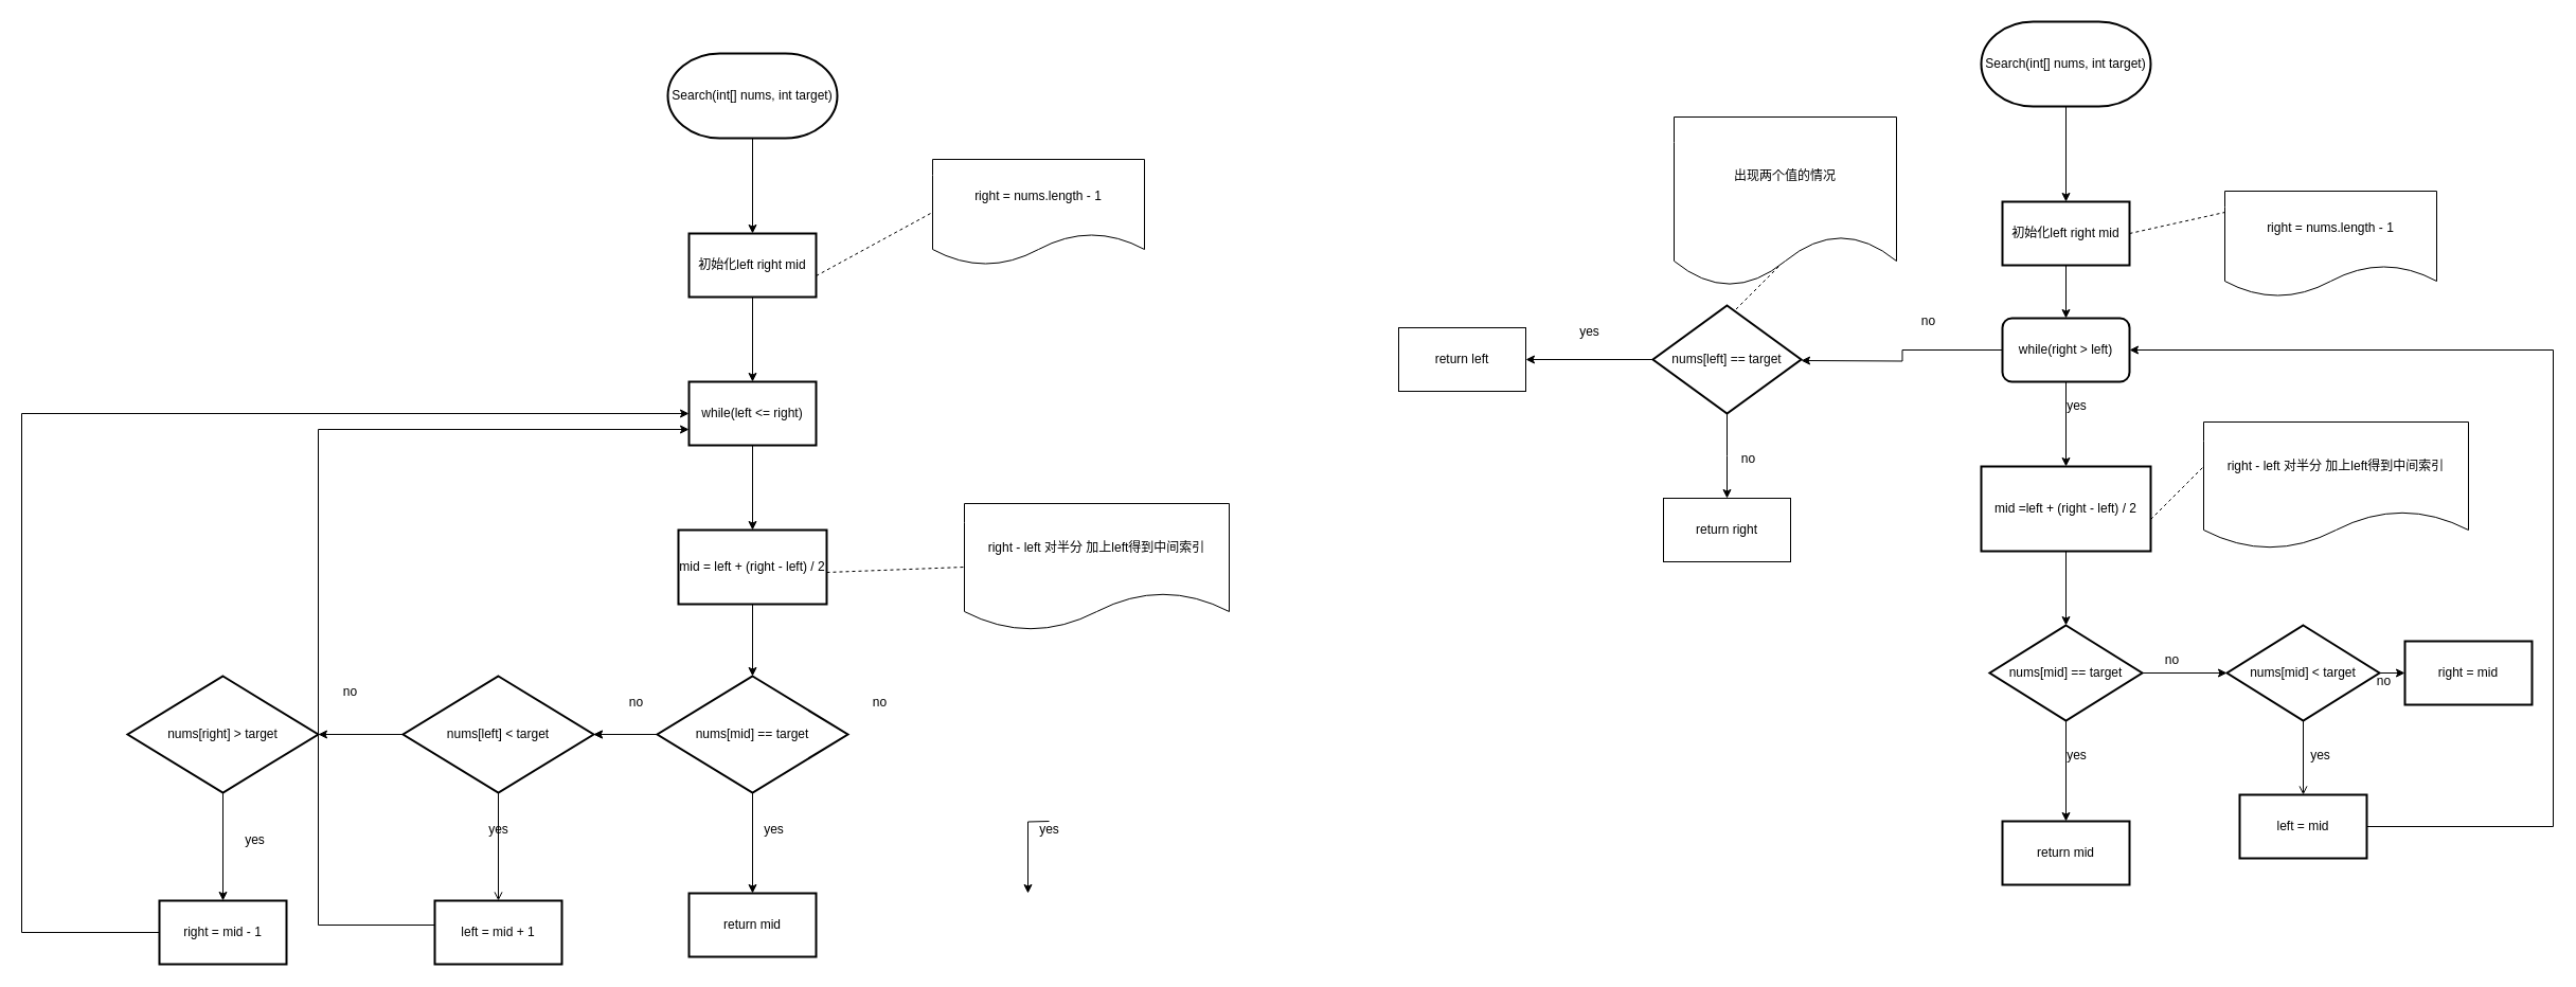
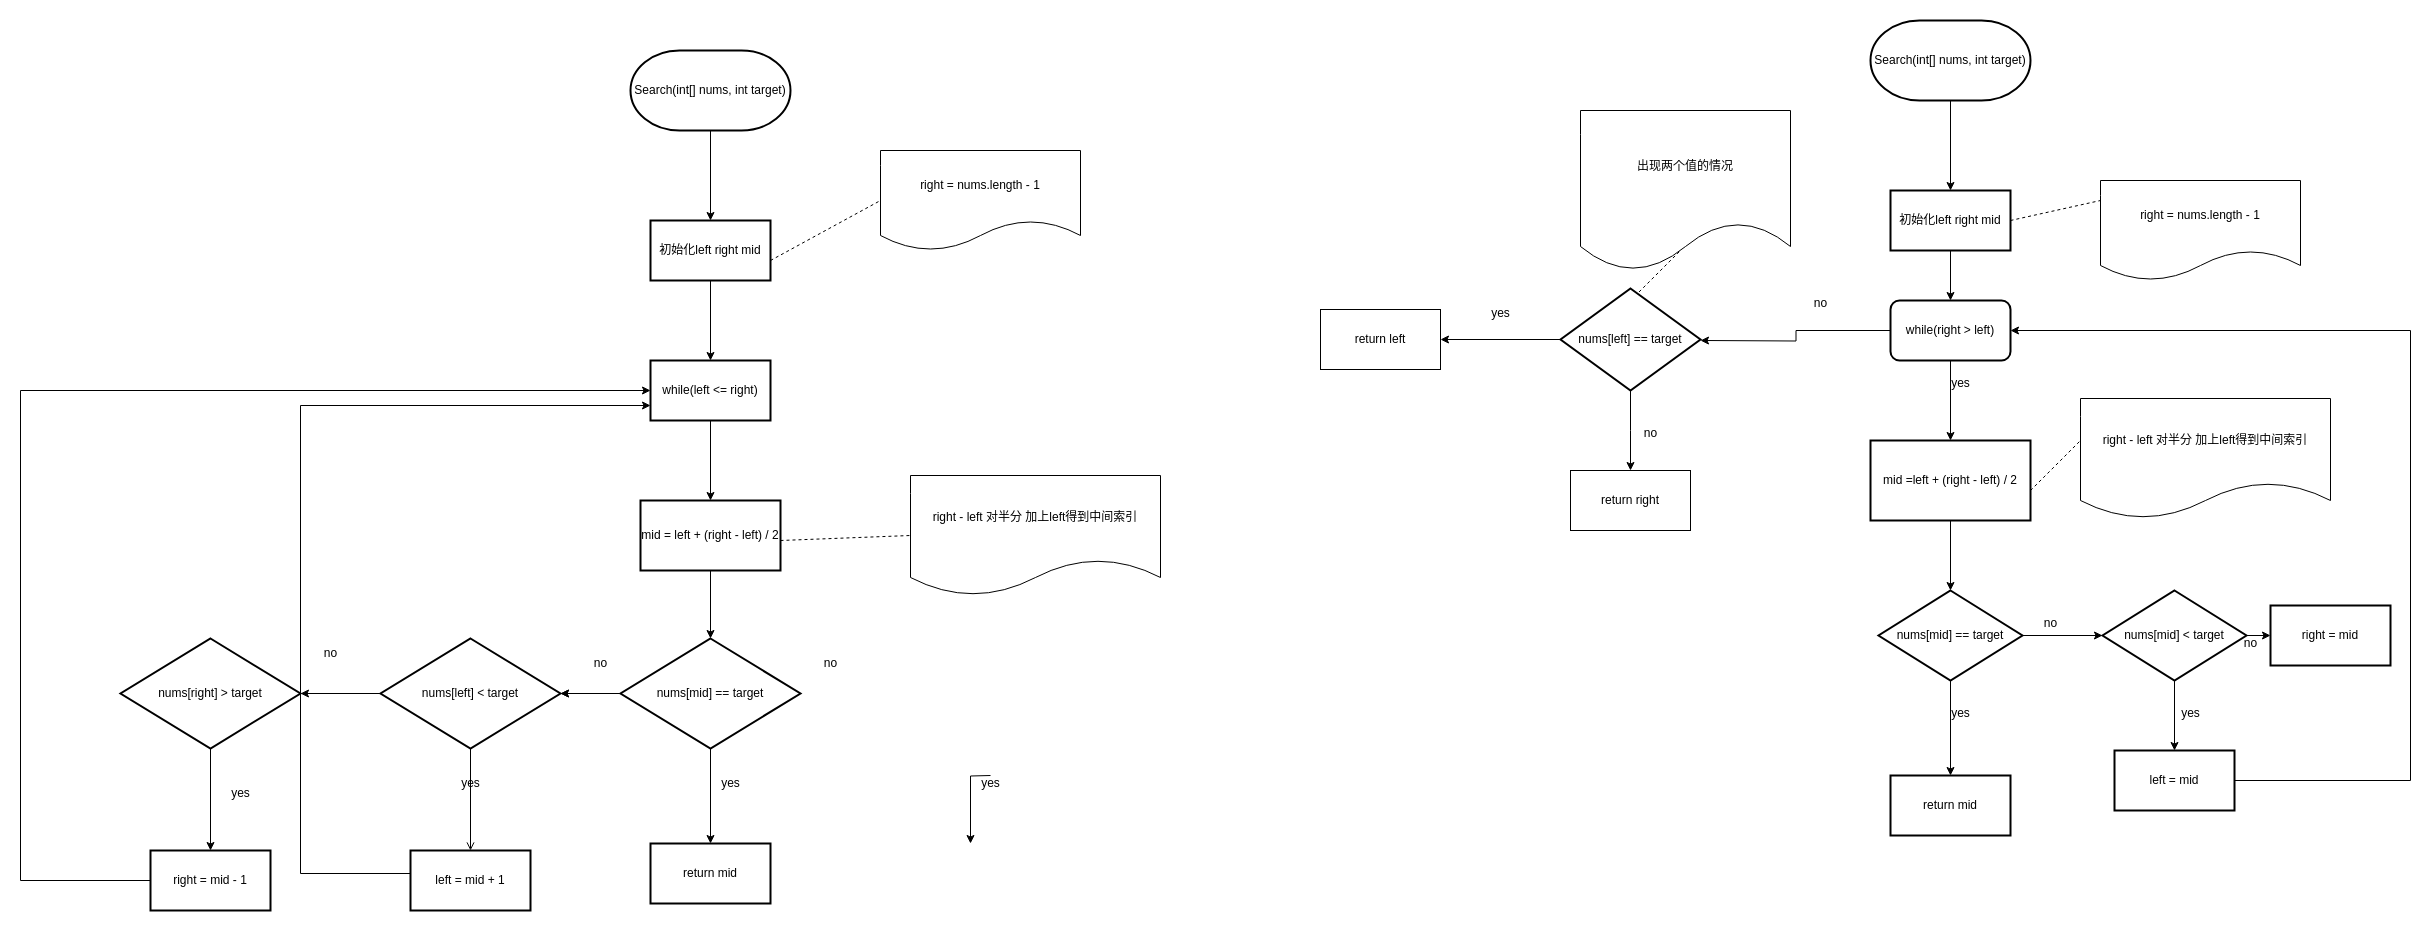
- <mxCell id="20" value="" style="edgeStyle=orthogonalEdgeStyle;rounded=0;orthogonalLoop=1;jettySize=auto;html=1;endArrow=open;" edge="1" parent="1" source="22" target="25"><mxGeometry relative="1" as="geometry" /></mxCell>
+ <mxCell id="20" value="" style="edgeStyle=orthogonalEdgeStyle;rounded=0;orthogonalLoop=1;jettySize=auto;html=1;" edge="1" parent="1" source="22" target="25"><mxGeometry relative="1" as="geometry" /></mxCell>
